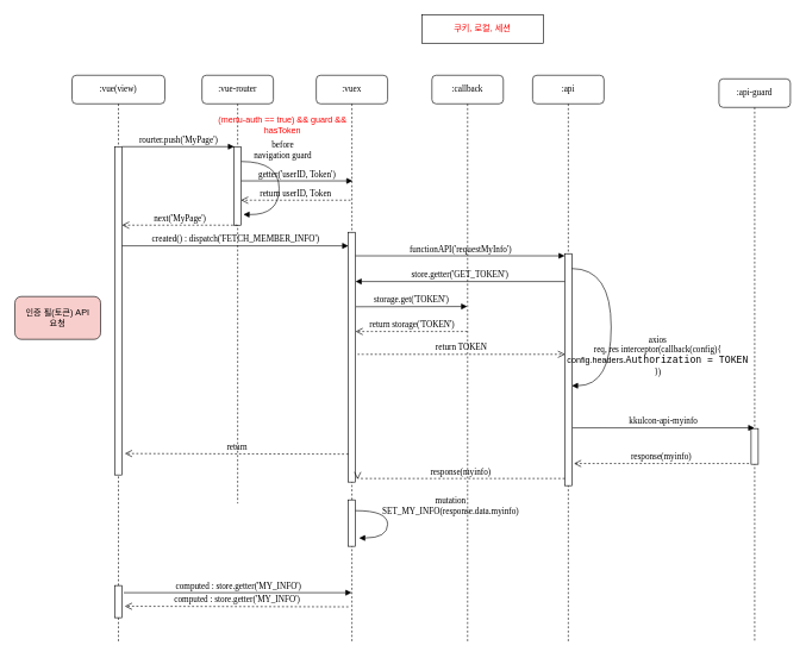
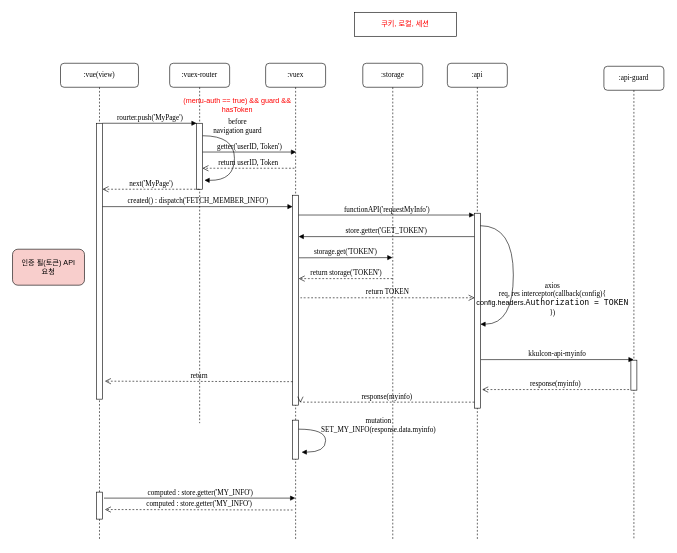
- <mxCell id="2" value=":vue-router" style="shape=umlLifeline;perimeter=lifelinePerimeter;whiteSpace=wrap;html=1;container=1;collapsible=0;recursiveResize=0;outlineConnect=0;rounded=1;shadow=0;comic=0;labelBackgroundColor=none;strokeWidth=1;fontFamily=Verdana;fontSize=12;align=center;" vertex="1" parent="1"><mxGeometry x="282" y="105" width="100" height="600" as="geometry" /></mxCell>
+ <mxCell id="2" value=":vuex-router" style="shape=umlLifeline;perimeter=lifelinePerimeter;whiteSpace=wrap;html=1;container=1;collapsible=0;recursiveResize=0;outlineConnect=0;rounded=1;shadow=0;comic=0;labelBackgroundColor=none;strokeWidth=1;fontFamily=Verdana;fontSize=12;align=center;" vertex="1" parent="1"><mxGeometry x="282" y="105" width="100" height="600" as="geometry" /></mxCell>
- <mxCell id="28" value=":callback" style="shape=umlLifeline;perimeter=lifelinePerimeter;whiteSpace=wrap;html=1;container=1;collapsible=0;recursiveResize=0;outlineConnect=0;rounded=1;shadow=0;comic=0;labelBackgroundColor=none;strokeWidth=1;fontFamily=Verdana;fontSize=12;align=center;" vertex="1" parent="1"><mxGeometry x="604" y="105" width="100" height="795" as="geometry" /></mxCell>
+ <mxCell id="28" value=":storage" style="shape=umlLifeline;perimeter=lifelinePerimeter;whiteSpace=wrap;html=1;container=1;collapsible=0;recursiveResize=0;outlineConnect=0;rounded=1;shadow=0;comic=0;labelBackgroundColor=none;strokeWidth=1;fontFamily=Verdana;fontSize=12;align=center;" vertex="1" parent="1"><mxGeometry x="604" y="105" width="100" height="795" as="geometry" /></mxCell>
